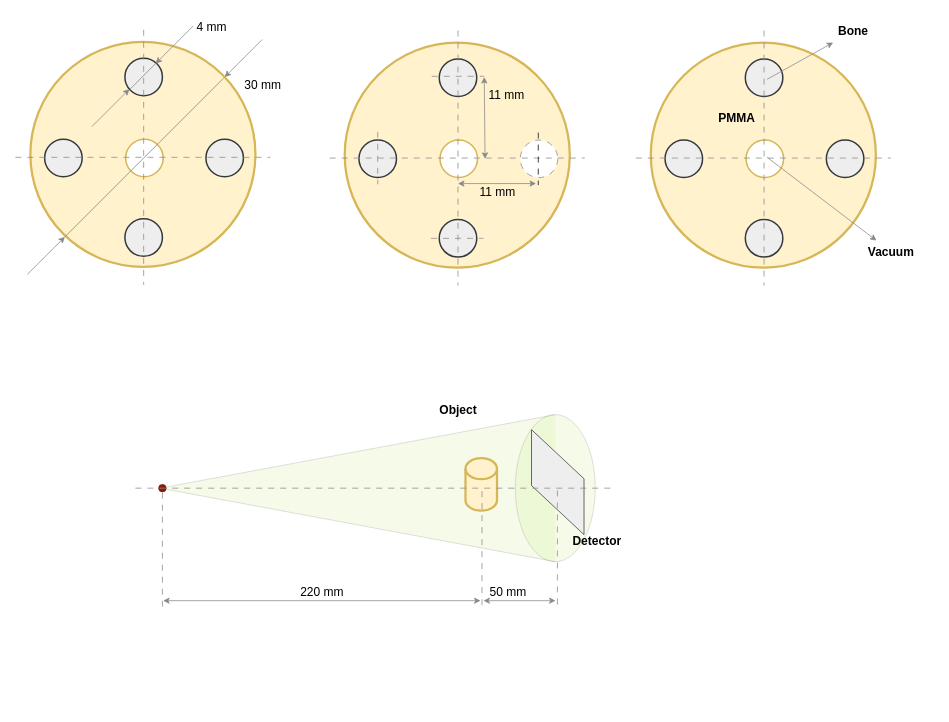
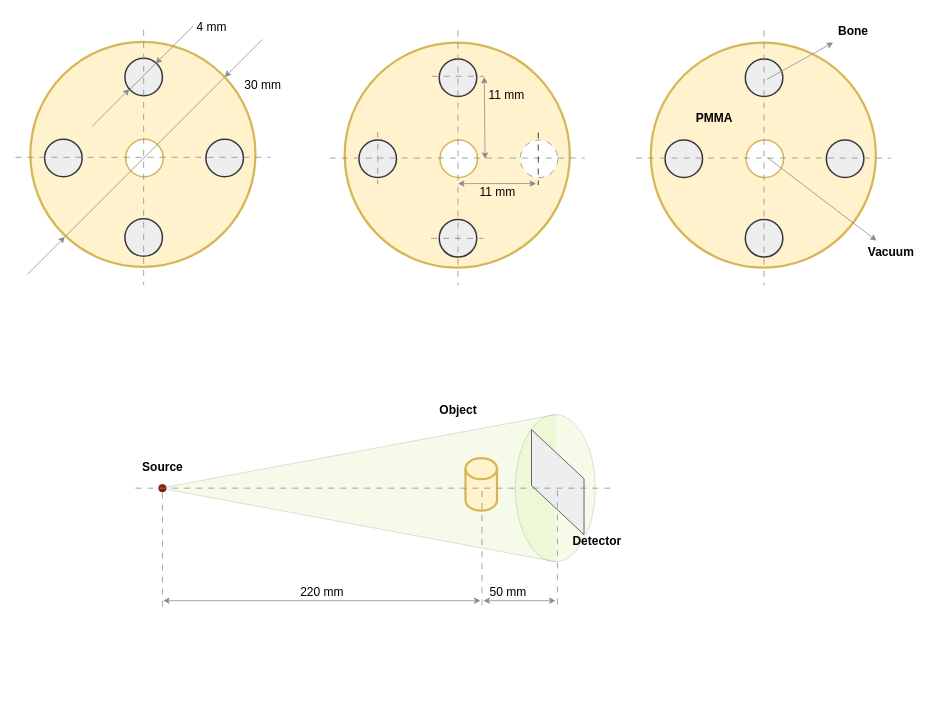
- <mxCell id="62" value="PMMA" style="text;html=1;strokeColor=none;fillColor=none;align=center;verticalAlign=middle;whiteSpace=wrap;rounded=0;fontSize=16;fontStyle=1" vertex="1" parent="53"><mxGeometry x="105" y="115" width="60" height="30" as="geometry" /></mxCell>
+ <mxCell id="62" value="PMMA" style="text;html=1;strokeColor=none;fillColor=none;align=center;verticalAlign=middle;whiteSpace=wrap;rounded=0;fontSize=16;fontStyle=1" vertex="1" parent="53"><mxGeometry x="75" y="115" width="60" height="30" as="geometry" /></mxCell>
+ <mxCell id="17" value="Source" style="text;html=1;strokeColor=none;fillColor=none;align=center;verticalAlign=middle;whiteSpace=wrap;rounded=0;fontSize=16;fontStyle=1" vertex="1" parent="2"><mxGeometry y="77" width="111" height="30" as="geometry" /></mxCell>
